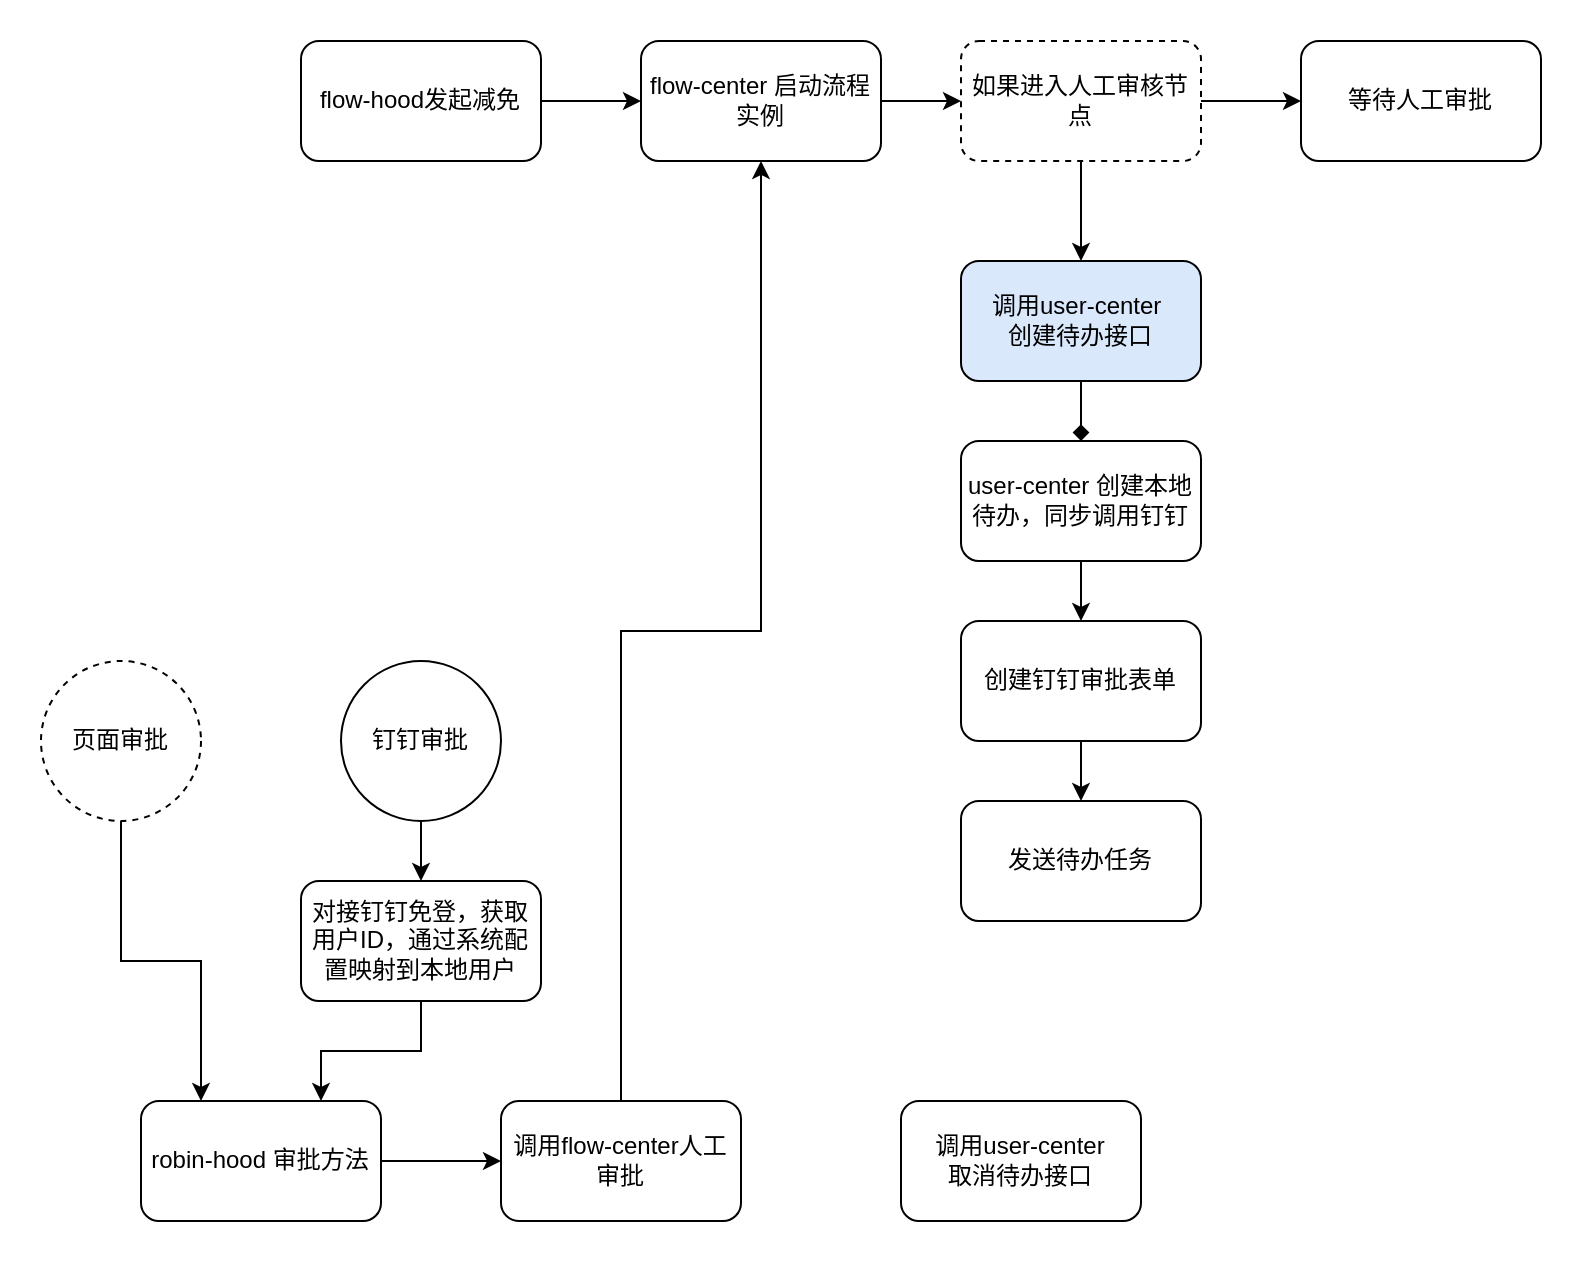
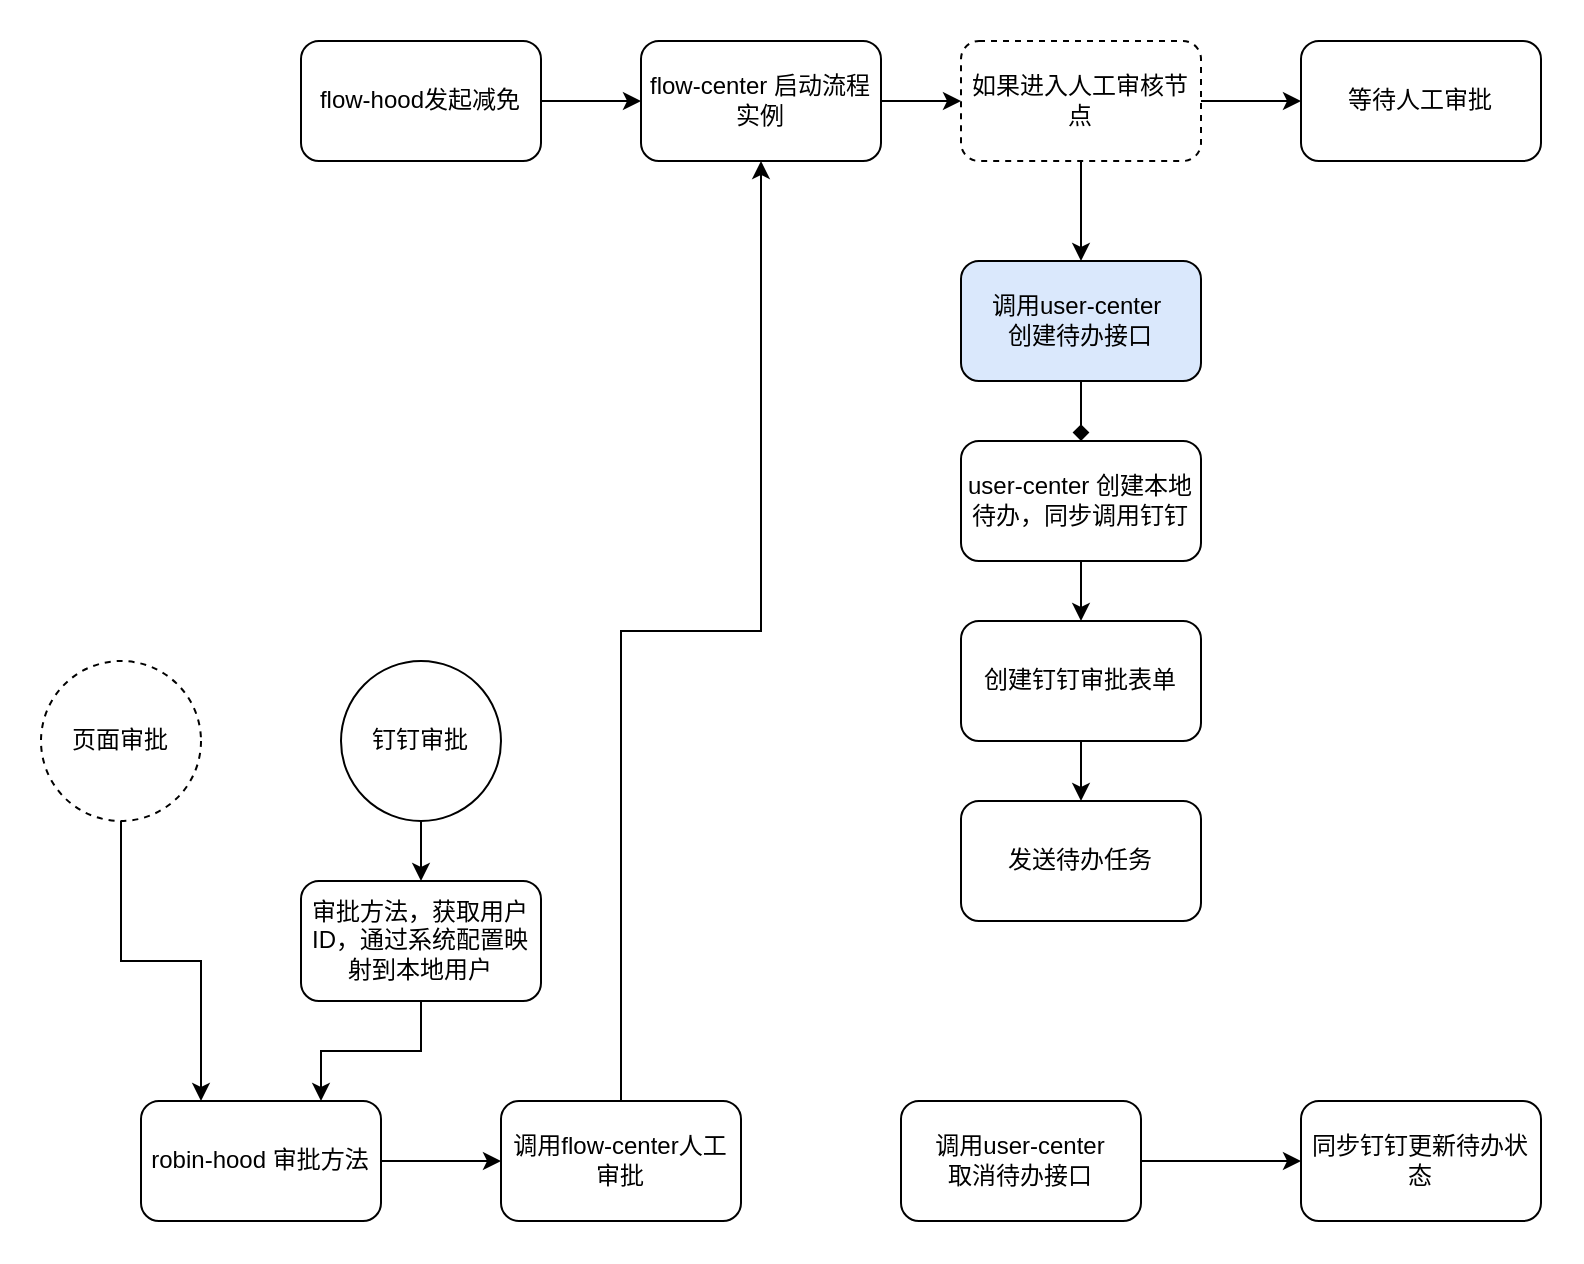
- <mxCell id="24" value="对接钉钉免登，获取用户ID，通过系统配置映射到本地用户" style="rounded=1;whiteSpace=wrap;html=1;fontFamily=Helvetica;fontSize=12;fontColor=default;strokeColor=default;fillColor=default;" vertex="1" parent="1"><mxGeometry x="150" y="440" width="120" height="60" as="geometry" /></mxCell>
+ <mxCell id="24" value="审批方法，获取用户ID，通过系统配置映射到本地用户" style="rounded=1;whiteSpace=wrap;html=1;fontFamily=Helvetica;fontSize=12;fontColor=default;strokeColor=default;fillColor=default;" vertex="1" parent="1"><mxGeometry x="150" y="440" width="120" height="60" as="geometry" /></mxCell>
+ <mxCell id="27" value="" style="edgeStyle=orthogonalEdgeStyle;rounded=0;orthogonalLoop=1;jettySize=auto;html=1;fontFamily=Helvetica;fontSize=12;fontColor=default;" edge="1" parent="1" source="28" target="29"><mxGeometry relative="1" as="geometry" /></mxCell>
+ <mxCell id="29" value="同步钉钉更新待办状态" style="rounded=1;whiteSpace=wrap;html=1;fontFamily=Helvetica;fontSize=12;fontColor=default;strokeColor=default;fillColor=default;" vertex="1" parent="1"><mxGeometry x="650" y="550" width="120" height="60" as="geometry" /></mxCell>
